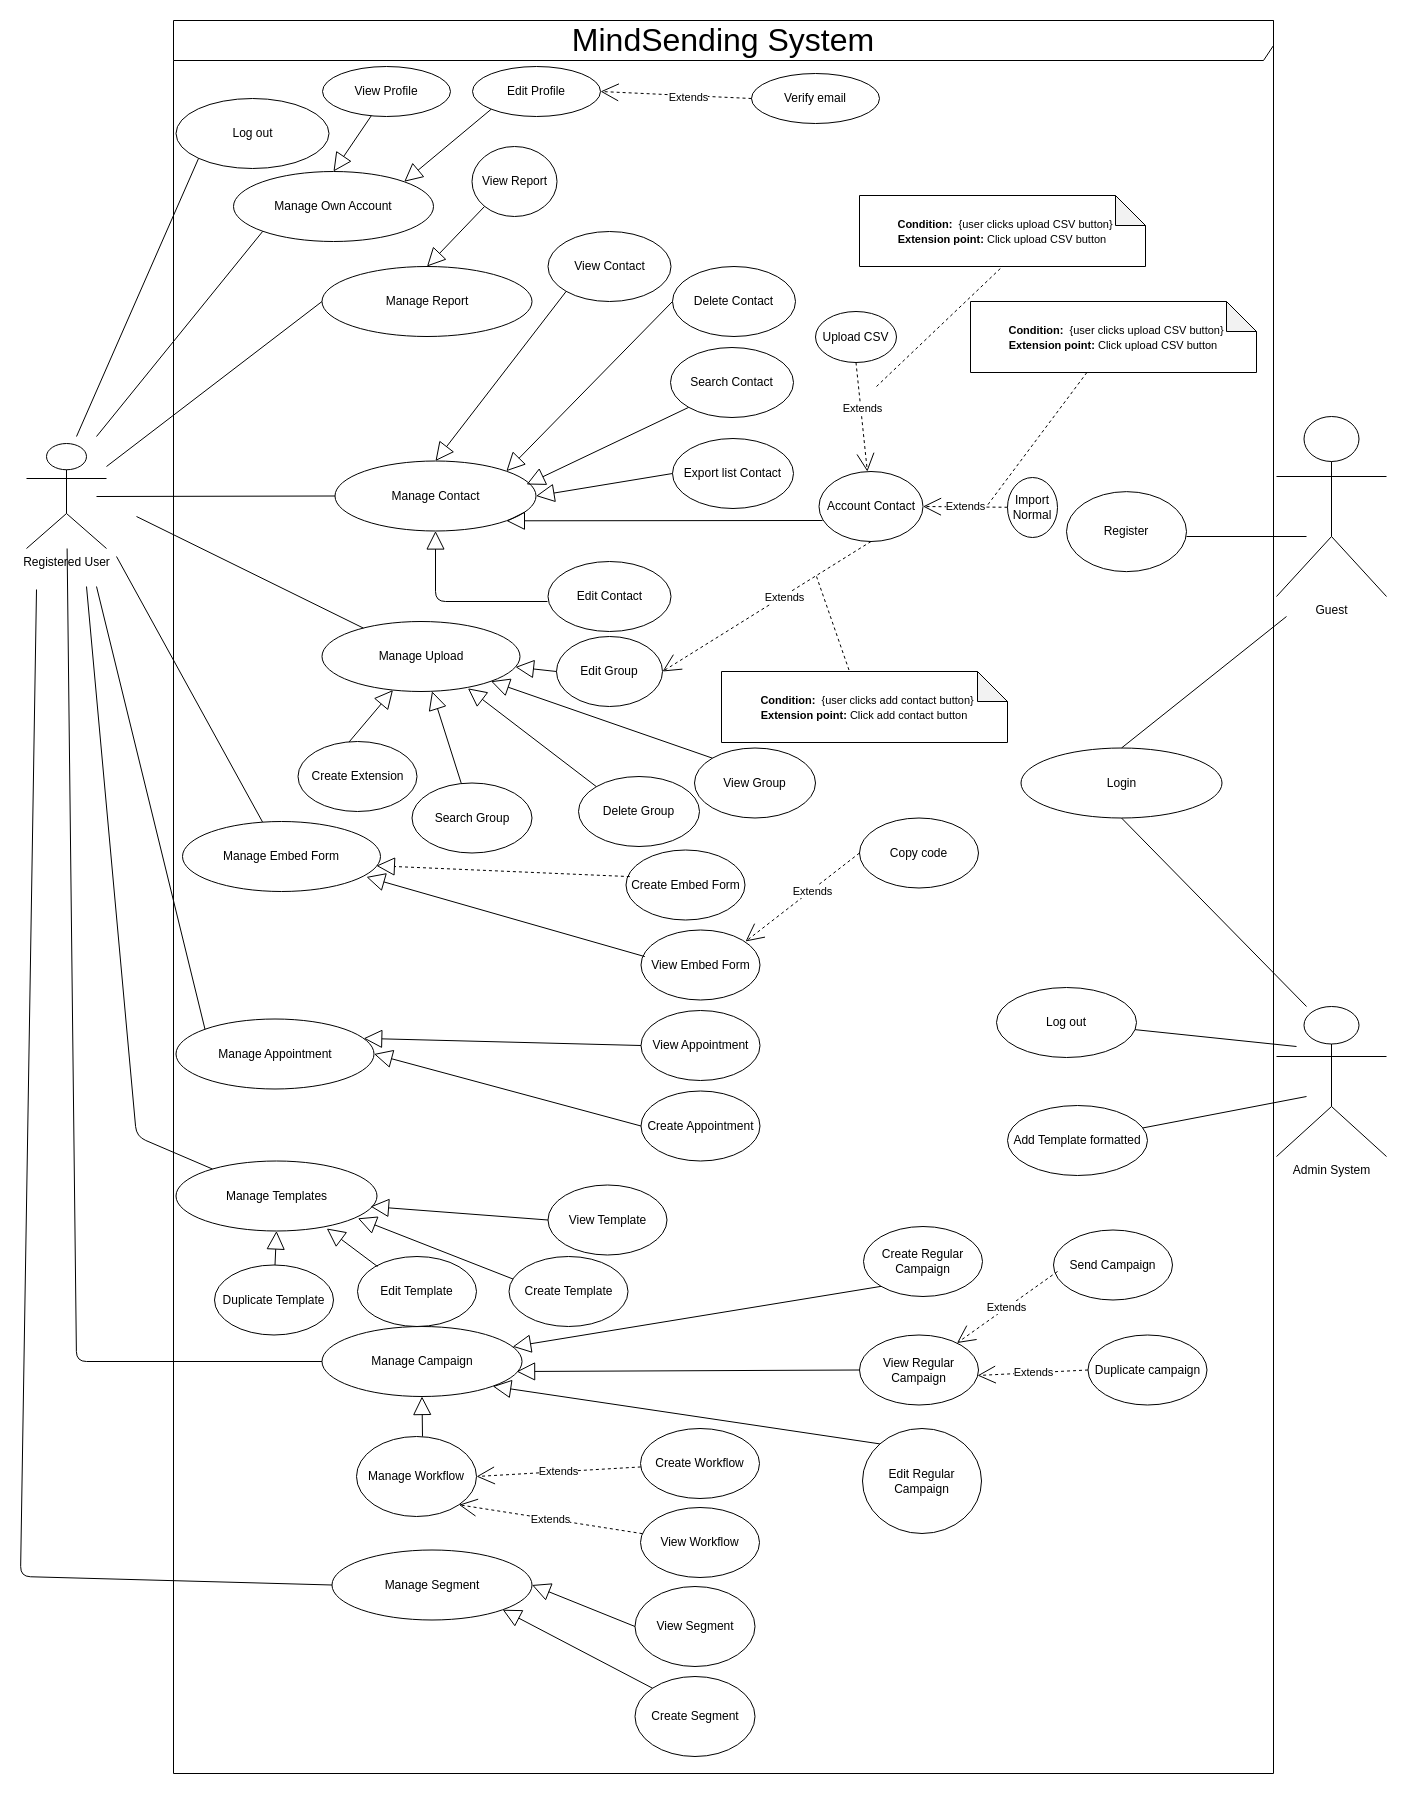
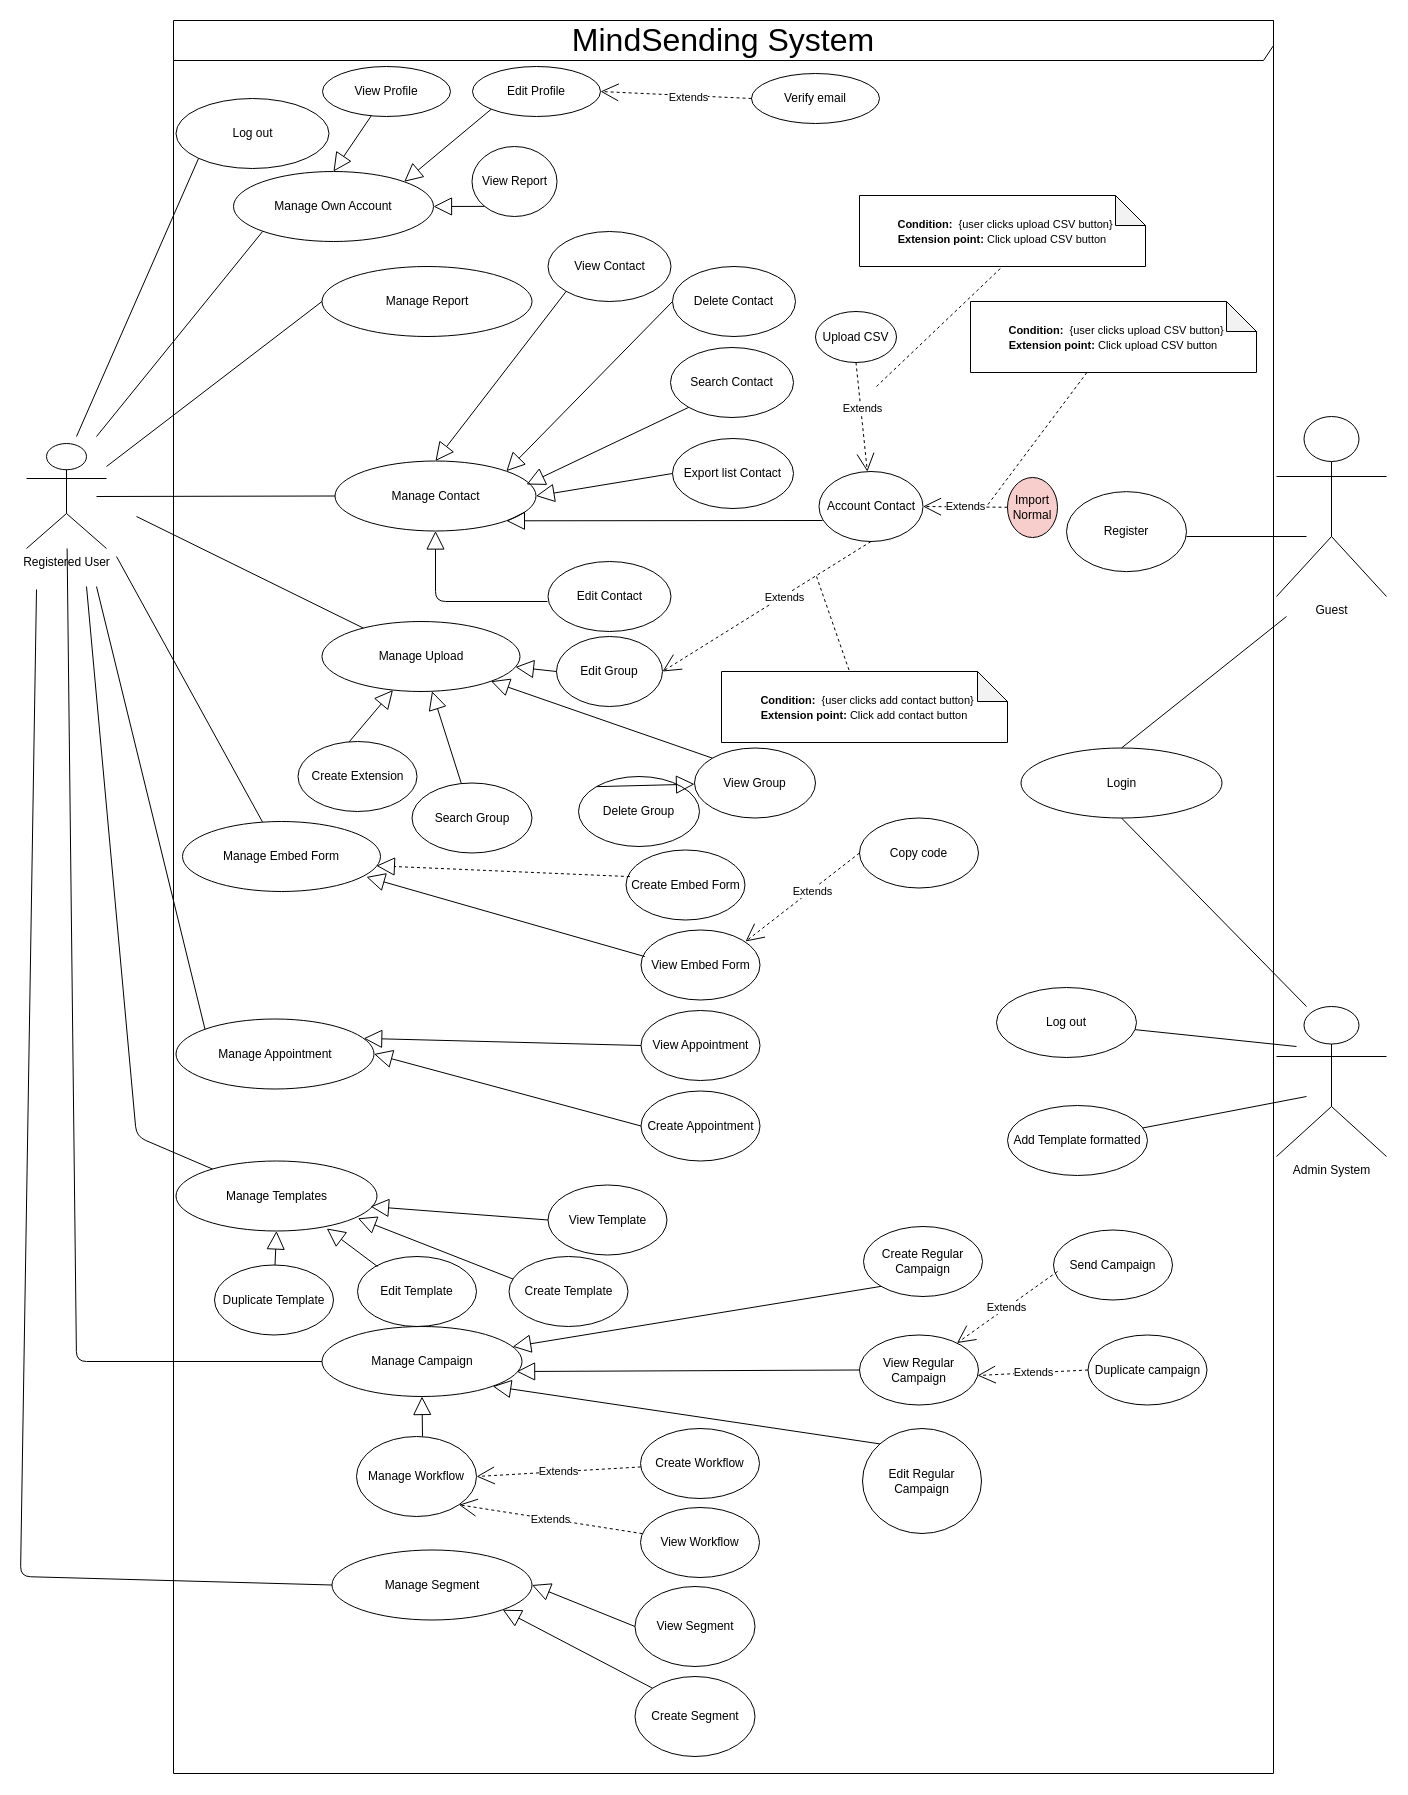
- <mxCell id="40" value="" style="endSize=16;endFill=0;html=1;strokeWidth=1;endArrow=block;startArrow=none;startFill=0;exitX=0;exitY=1;exitDx=0;exitDy=0;entryX=0.5;entryY=0;entryDx=0;entryDy=0;" parent="1" source="22" target="8" edge="1"><mxGeometry width="160" relative="1" as="geometry"><mxPoint x="605.647" y="523.235" as="sourcePoint" /><mxPoint x="524.471" y="576.176" as="targetPoint" /></mxGeometry></mxCell>
+ <mxCell id="40" value="" style="endSize=16;endFill=0;html=1;strokeWidth=1;endArrow=block;startArrow=none;startFill=0;exitX=0;exitY=1;exitDx=0;exitDy=0;" parent="1" source="22" target="19" edge="1"><mxGeometry width="160" relative="1" as="geometry"><mxPoint x="605.647" y="523.235" as="sourcePoint" /><mxPoint x="524.471" y="576.176" as="targetPoint" /></mxGeometry></mxCell>
- <mxCell id="50" value="Import Normal" style="ellipse;whiteSpace=wrap;html=1;" parent="1" vertex="1"><mxGeometry x="1007" y="477" width="50" height="60" as="geometry" /></mxCell>
+ <mxCell id="50" value="Import Normal" style="ellipse;whiteSpace=wrap;html=1;fillColor=#f8cecc;" parent="1" vertex="1"><mxGeometry x="1007" y="477" width="50" height="60" as="geometry" /></mxCell>
- <mxCell id="33" value="" style="endSize=16;endFill=0;html=1;strokeWidth=1;endArrow=block;startArrow=none;startFill=0;entryX=0.737;entryY=0.955;entryDx=0;entryDy=0;exitX=0;exitY=0;exitDx=0;exitDy=0;entryPerimeter=0;" parent="1" source="18" target="9" edge="1"><mxGeometry width="160" relative="1" as="geometry"><mxPoint x="566" y="736" as="sourcePoint" /><mxPoint x="481.81" y="857.798" as="targetPoint" /></mxGeometry></mxCell>
+ <mxCell id="33" value="" style="endSize=16;endFill=0;html=1;strokeWidth=1;endArrow=block;startArrow=none;startFill=0;exitX=0;exitY=0;exitDx=0;exitDy=0;" parent="1" source="18" target="95" edge="1"><mxGeometry width="160" relative="1" as="geometry"><mxPoint x="566" y="736" as="sourcePoint" /><mxPoint x="481.81" y="857.798" as="targetPoint" /></mxGeometry></mxCell>
